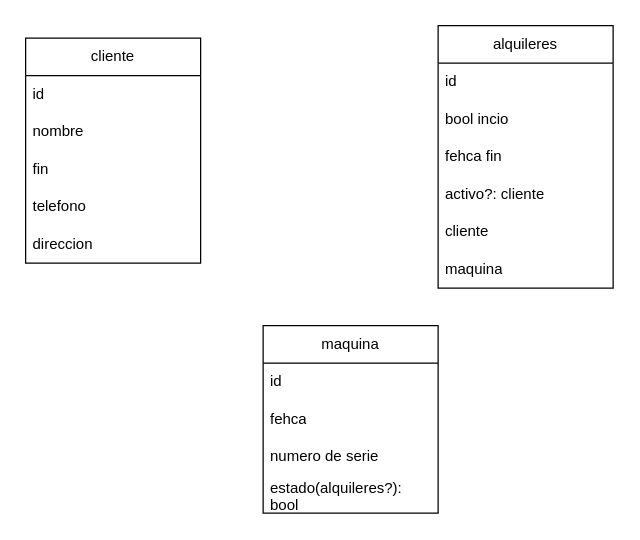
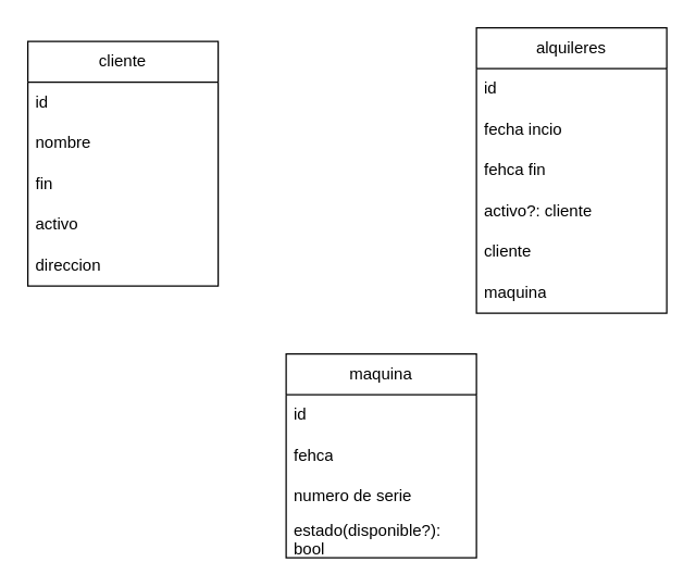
- <mxCell id="15" value="bool incio" style="text;strokeColor=none;fillColor=none;align=left;verticalAlign=middle;spacingLeft=4;spacingRight=4;overflow=hidden;points=[[0,0.5],[1,0.5]];portConstraint=eastwest;rotatable=0;whiteSpace=wrap;html=1;" parent="13" vertex="1"><mxGeometry y="60" width="140" height="30" as="geometry" /></mxCell>
+ <mxCell id="15" value="fecha incio" style="text;strokeColor=none;fillColor=none;align=left;verticalAlign=middle;spacingLeft=4;spacingRight=4;overflow=hidden;points=[[0,0.5],[1,0.5]];portConstraint=eastwest;rotatable=0;whiteSpace=wrap;html=1;" parent="13" vertex="1"><mxGeometry y="60" width="140" height="30" as="geometry" /></mxCell>
- <mxCell id="6" value="telefono" style="text;strokeColor=none;fillColor=none;align=left;verticalAlign=middle;spacingLeft=4;spacingRight=4;overflow=hidden;points=[[0,0.5],[1,0.5]];portConstraint=eastwest;rotatable=0;whiteSpace=wrap;html=1;" parent="2" vertex="1"><mxGeometry y="120" width="140" height="30" as="geometry" /></mxCell>
+ <mxCell id="6" value="activo" style="text;strokeColor=none;fillColor=none;align=left;verticalAlign=middle;spacingLeft=4;spacingRight=4;overflow=hidden;points=[[0,0.5],[1,0.5]];portConstraint=eastwest;rotatable=0;whiteSpace=wrap;html=1;" parent="2" vertex="1"><mxGeometry y="120" width="140" height="30" as="geometry" /></mxCell>
- <mxCell id="12" value="estado(alquileres?): bool" style="text;strokeColor=none;fillColor=none;align=left;verticalAlign=middle;spacingLeft=4;spacingRight=4;overflow=hidden;points=[[0,0.5],[1,0.5]];portConstraint=eastwest;rotatable=0;whiteSpace=wrap;html=1;" parent="8" vertex="1"><mxGeometry y="120" width="140" height="30" as="geometry" /></mxCell>
+ <mxCell id="12" value="estado(disponible?): bool" style="text;strokeColor=none;fillColor=none;align=left;verticalAlign=middle;spacingLeft=4;spacingRight=4;overflow=hidden;points=[[0,0.5],[1,0.5]];portConstraint=eastwest;rotatable=0;whiteSpace=wrap;html=1;" parent="8" vertex="1"><mxGeometry y="120" width="140" height="30" as="geometry" /></mxCell>
